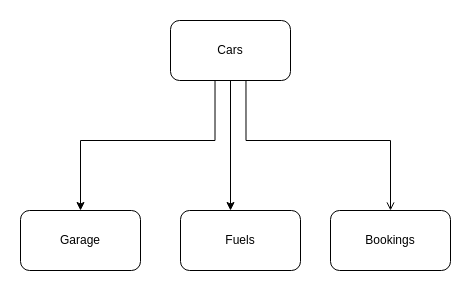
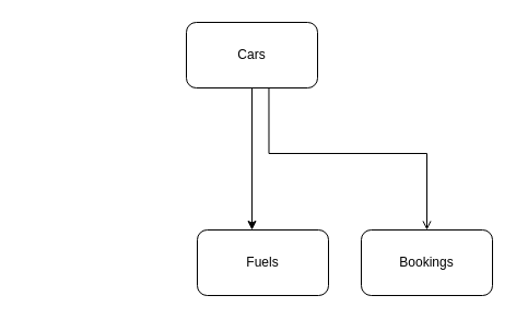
- <mxCell id="2" style="edgeStyle=orthogonalEdgeStyle;rounded=0;orthogonalLoop=1;jettySize=auto;html=1;exitX=0.371;exitY=0.979;exitDx=0;exitDy=0;entryX=0.5;entryY=0;entryDx=0;entryDy=0;exitPerimeter=0;" edge="1" parent="1" source="4" target="6"><mxGeometry relative="1" as="geometry"><Array as="points"><mxPoint x="215" y="140" /><mxPoint x="80" y="140" /></Array></mxGeometry></mxCell>
- <mxCell id="6" value="Garage" style="rounded=1;whiteSpace=wrap;html=1;" vertex="1" parent="1"><mxGeometry x="20" y="210" width="120" height="60" as="geometry" /></mxCell>
